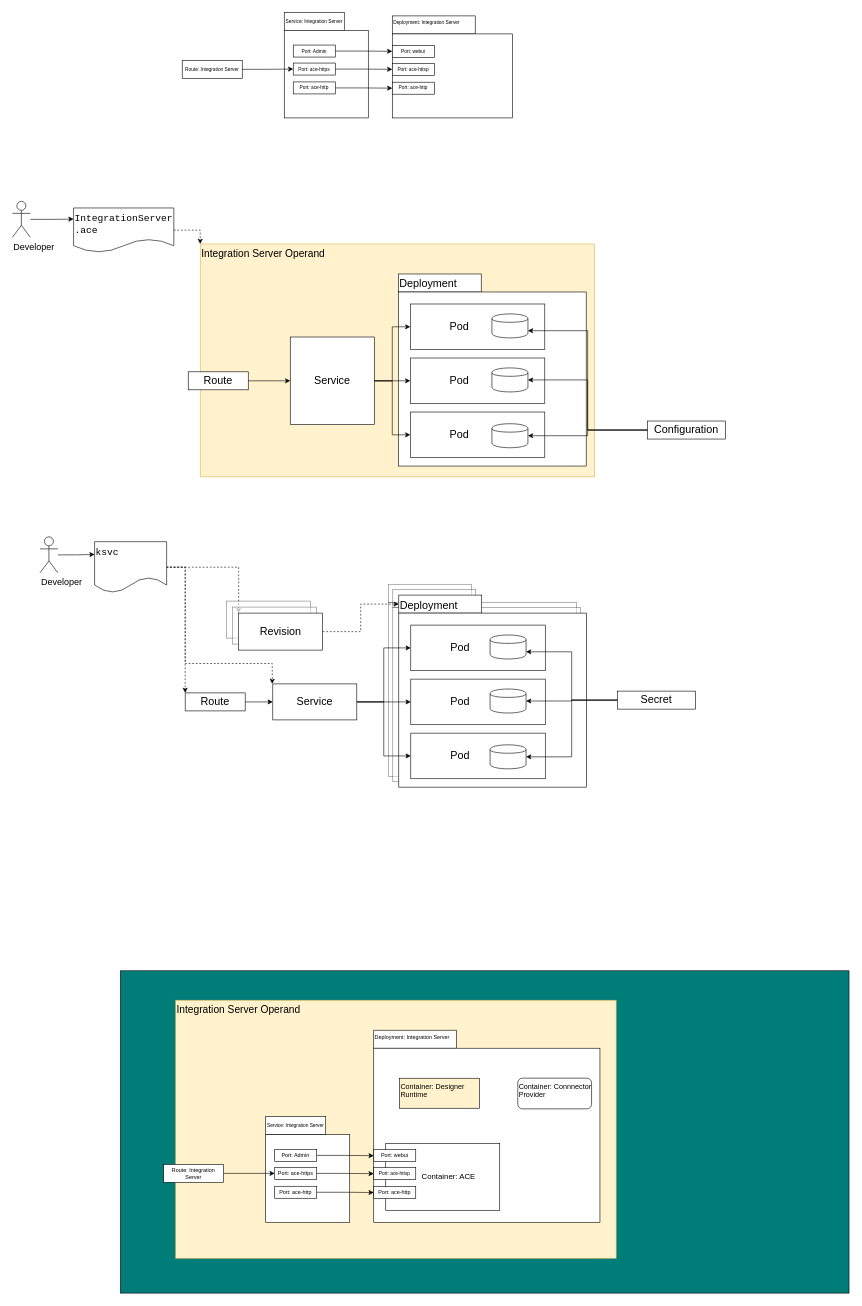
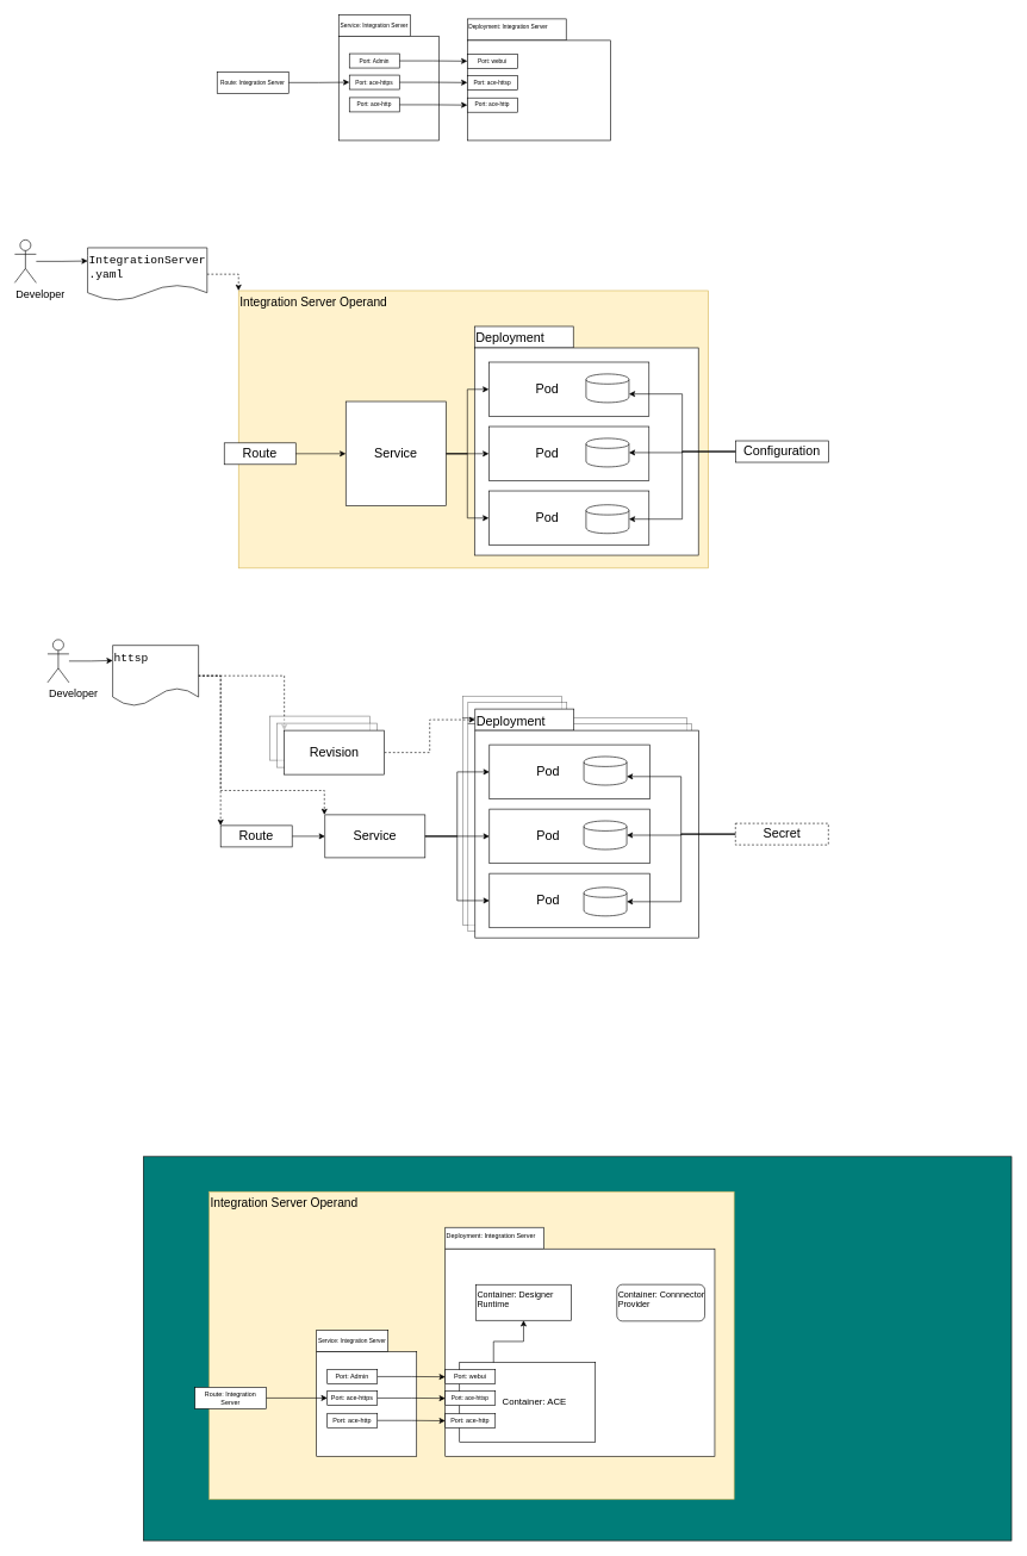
- <mxCell id="34" value="&lt;font face=&quot;Courier New&quot; style=&quot;font-size: 16px&quot;&gt;IntegrationServer&lt;br&gt;&lt;/font&gt;&lt;font face=&quot;Courier New&quot; style=&quot;font-size: 16px&quot;&gt;.ace&lt;br&gt;&lt;/font&gt;" style="shape=document;whiteSpace=wrap;html=1;boundedLbl=1;align=left;fontSize=16;verticalAlign=top;" parent="1" vertex="1"><mxGeometry x="122" y="346" width="167" height="74" as="geometry" /></mxCell>
+ <mxCell id="34" value="&lt;font face=&quot;Courier New&quot; style=&quot;font-size: 16px&quot;&gt;IntegrationServer&lt;br&gt;&lt;/font&gt;&lt;font face=&quot;Courier New&quot; style=&quot;font-size: 16px&quot;&gt;.yaml&lt;br&gt;&lt;/font&gt;" style="shape=document;whiteSpace=wrap;html=1;boundedLbl=1;align=left;fontSize=16;verticalAlign=top;" parent="1" vertex="1"><mxGeometry x="122" y="346" width="167" height="74" as="geometry" /></mxCell>
- <mxCell id="77" value="Configuration" style="rounded=0;whiteSpace=wrap;html=1;fontSize=18;" parent="1" vertex="1"><mxGeometry x="1077.91" y="701" width="130" height="30" as="geometry" /></mxCell>
+ <mxCell id="77" value="Configuration" style="rounded=0;whiteSpace=wrap;html=1;fontSize=18;" parent="1" vertex="1"><mxGeometry x="1027.91" y="616" width="130" height="30" as="geometry" /></mxCell>
- <mxCell id="59" value="&lt;font face=&quot;Courier New&quot; style=&quot;font-size: 16px&quot;&gt;ksvc&lt;br&gt;&lt;br&gt;&lt;/font&gt;" style="shape=document;whiteSpace=wrap;html=1;boundedLbl=1;align=left;fontSize=16;verticalAlign=top;" parent="1" vertex="1"><mxGeometry x="157" y="902" width="120" height="85" as="geometry" /></mxCell>
+ <mxCell id="59" value="&lt;font face=&quot;Courier New&quot; style=&quot;font-size: 16px&quot;&gt;httsp&lt;br&gt;&lt;br&gt;&lt;/font&gt;" style="shape=document;whiteSpace=wrap;html=1;boundedLbl=1;align=left;fontSize=16;verticalAlign=top;" parent="1" vertex="1"><mxGeometry x="157" y="902" width="120" height="85" as="geometry" /></mxCell>
- <mxCell id="87" value="Secret" style="rounded=0;whiteSpace=wrap;html=1;fontSize=18;" parent="1" vertex="1"><mxGeometry x="1027.91" y="1151" width="130" height="30" as="geometry" /></mxCell>
+ <mxCell id="87" value="Secret" style="rounded=0;whiteSpace=wrap;html=1;fontSize=18;dashed=1;" parent="1" vertex="1"><mxGeometry x="1027.91" y="1151" width="130" height="30" as="geometry" /></mxCell>
- <mxCell id="40" value="&lt;span style=&quot;white-space: normal ; font-size: 12px&quot;&gt;Container: Designer Runtime&lt;/span&gt;" style="rounded=0;whiteSpace=wrap;html=1;fontSize=12;verticalAlign=top;align=left;fillColor=#fff2cc;" parent="1" vertex="1"><mxGeometry x="665.09" y="1796" width="132.91" height="50" as="geometry" /></mxCell>
+ <mxCell id="40" value="&lt;span style=&quot;white-space: normal ; font-size: 12px&quot;&gt;Container: Designer Runtime&lt;/span&gt;" style="rounded=0;whiteSpace=wrap;html=1;fontSize=12;verticalAlign=top;align=left;" parent="1" vertex="1"><mxGeometry x="665.09" y="1796" width="132.91" height="50" as="geometry" /></mxCell>
+ <mxCell id="44" style="edgeStyle=orthogonalEdgeStyle;rounded=0;orthogonalLoop=1;jettySize=auto;html=1;fontSize=8;exitX=0.25;exitY=0;exitDx=0;exitDy=0;" parent="1" source="41" target="40" edge="1"><mxGeometry relative="1" as="geometry"><mxPoint x="672.09" y="1286" as="targetPoint" /></mxGeometry></mxCell>
